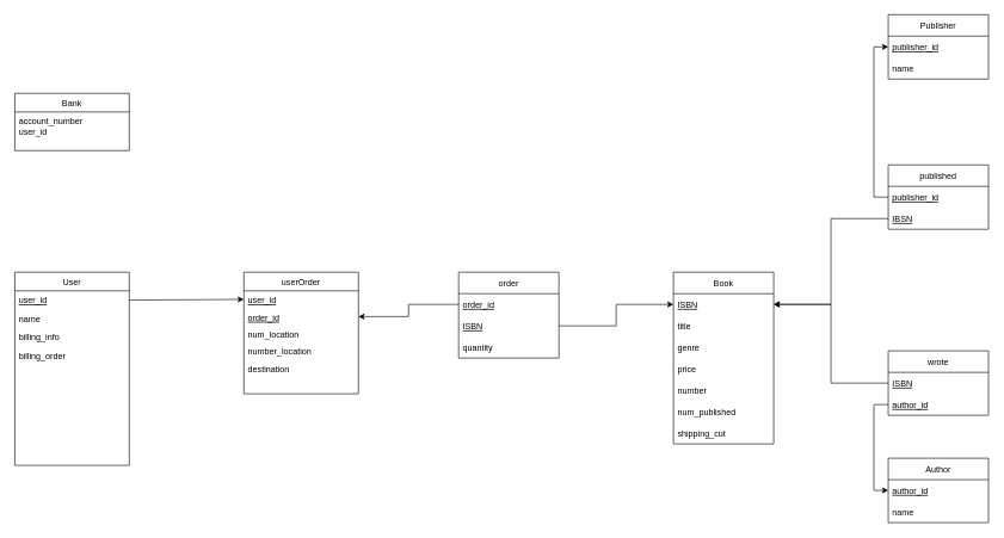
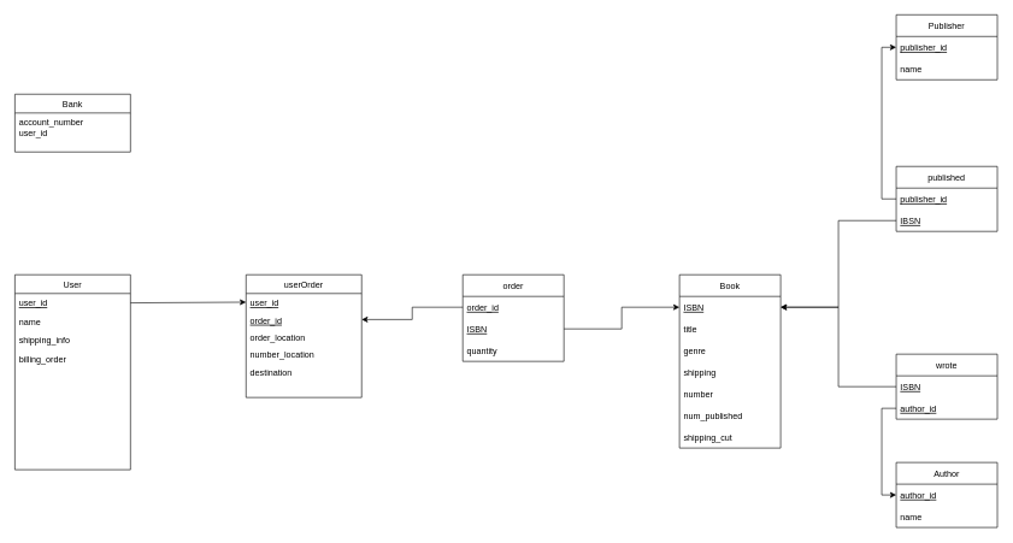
- <mxCell id="12" value="num_location" style="text;align=left;verticalAlign=top;spacingLeft=4;spacingRight=4;overflow=hidden;rotatable=0;points=[[0,0.5],[1,0.5]];portConstraint=eastwest;" vertex="1" parent="9"><mxGeometry y="74" width="160" height="24" as="geometry" /></mxCell>
+ <mxCell id="12" value="order_location" style="text;align=left;verticalAlign=top;spacingLeft=4;spacingRight=4;overflow=hidden;rotatable=0;points=[[0,0.5],[1,0.5]];portConstraint=eastwest;" vertex="1" parent="9"><mxGeometry y="74" width="160" height="24" as="geometry" /></mxCell>
- <mxCell id="5" value="billing_info" style="text;align=left;verticalAlign=top;spacingLeft=4;spacingRight=4;overflow=hidden;rotatable=0;points=[[0,0.5],[1,0.5]];portConstraint=eastwest;rounded=0;shadow=0;html=0;" parent="2" vertex="1"><mxGeometry y="78" width="160" height="26" as="geometry" /></mxCell>
+ <mxCell id="5" value="shipping_info" style="text;align=left;verticalAlign=top;spacingLeft=4;spacingRight=4;overflow=hidden;rotatable=0;points=[[0,0.5],[1,0.5]];portConstraint=eastwest;rounded=0;shadow=0;html=0;" parent="2" vertex="1"><mxGeometry y="78" width="160" height="26" as="geometry" /></mxCell>
- <mxCell id="25" value="price" style="text;strokeColor=none;fillColor=none;align=left;verticalAlign=middle;spacingLeft=4;spacingRight=4;overflow=hidden;points=[[0,0.5],[1,0.5]];portConstraint=eastwest;rotatable=0;" vertex="1" parent="21"><mxGeometry y="120" width="140" height="30" as="geometry" /></mxCell>
+ <mxCell id="25" value="shipping" style="text;strokeColor=none;fillColor=none;align=left;verticalAlign=middle;spacingLeft=4;spacingRight=4;overflow=hidden;points=[[0,0.5],[1,0.5]];portConstraint=eastwest;rotatable=0;" vertex="1" parent="21"><mxGeometry y="120" width="140" height="30" as="geometry" /></mxCell>
